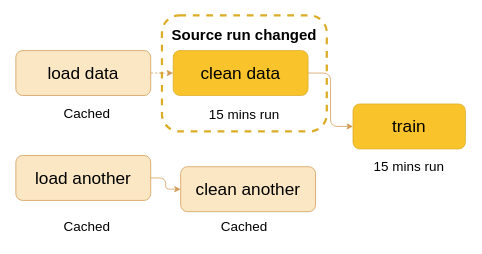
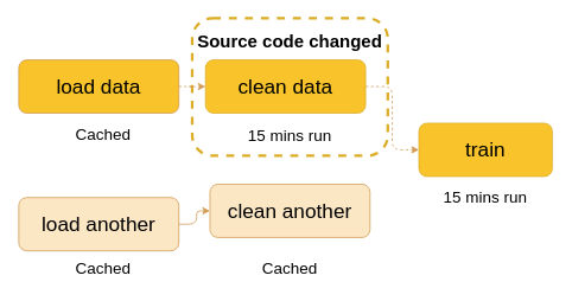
- <mxCell id="16" value="Source run changed" style="text;html=1;strokeColor=none;fillColor=none;align=center;verticalAlign=middle;whiteSpace=wrap;rounded=0;dashed=1;fontFamily=Helvetica;fontSize=20;fontColor=#000000;fontStyle=1" parent="1" vertex="1"><mxGeometry x="205" y="30" width="240" height="30" as="geometry" /></mxCell>
+ <mxCell id="16" value="Source code changed" style="text;html=1;strokeColor=none;fillColor=none;align=center;verticalAlign=middle;whiteSpace=wrap;rounded=0;dashed=1;fontFamily=Helvetica;fontSize=20;fontColor=#000000;fontStyle=1" parent="1" vertex="1"><mxGeometry x="205" y="30" width="240" height="30" as="geometry" /></mxCell>
- <mxCell id="4" value="load data" style="rounded=1;whiteSpace=wrap;html=1;fillColor=#FBE7C4;strokeColor=#D19A52;fontSize=23;" parent="1" vertex="1"><mxGeometry x="20" y="67" width="180" height="60" as="geometry" /></mxCell>
+ <mxCell id="4" value="load data" style="rounded=1;whiteSpace=wrap;html=1;fillColor=#f9c32b;strokeColor=#D19A52;fontSize=23;" parent="1" vertex="1"><mxGeometry x="20" y="67" width="180" height="60" as="geometry" /></mxCell>
- <mxCell id="5" style="edgeStyle=orthogonalEdgeStyle;rounded=1;orthogonalLoop=1;jettySize=auto;html=1;entryX=0;entryY=0.5;entryDx=0;entryDy=0;fontFamily=Helvetica;fontSize=23;fontColor=default;strokeColor=#D19A52;fillColor=none;shadow=0;glass=0;sketch=0;" parent="1" source="6" target="7" edge="1"><mxGeometry relative="1" as="geometry" /></mxCell>
+ <mxCell id="5" style="edgeStyle=orthogonalEdgeStyle;rounded=1;orthogonalLoop=1;jettySize=auto;html=1;entryX=0;entryY=0.5;entryDx=0;entryDy=0;fontFamily=Helvetica;fontSize=23;fontColor=default;strokeColor=#D19A52;fillColor=none;shadow=0;glass=0;sketch=0;dashed=1;" parent="1" source="6" target="7" edge="1"><mxGeometry relative="1" as="geometry" /></mxCell>
- <mxCell id="9" value="load another" style="rounded=1;whiteSpace=wrap;html=1;fillColor=#FBE7C4;strokeColor=#D19A52;fontSize=23;" parent="1" vertex="1"><mxGeometry x="20" y="207" width="180" height="60" as="geometry" /></mxCell>
+ <mxCell id="9" value="load another" style="rounded=1;whiteSpace=wrap;html=1;fillColor=#FBE7C4;strokeColor=#D19A52;fontSize=23;" parent="1" vertex="1"><mxGeometry x="20" y="222" width="180" height="60" as="geometry" /></mxCell>
- <mxCell id="10" value="clean another" style="rounded=1;whiteSpace=wrap;html=1;fillColor=#FBE7C4;strokeColor=#D19A52;fontSize=23;" parent="1" vertex="1"><mxGeometry x="240" y="222" width="180" height="60" as="geometry" /></mxCell>
+ <mxCell id="10" value="clean another" style="rounded=1;whiteSpace=wrap;html=1;fillColor=#FBE7C4;strokeColor=#D19A52;fontSize=23;" parent="1" vertex="1"><mxGeometry x="235" y="207" width="180" height="60" as="geometry" /></mxCell>
